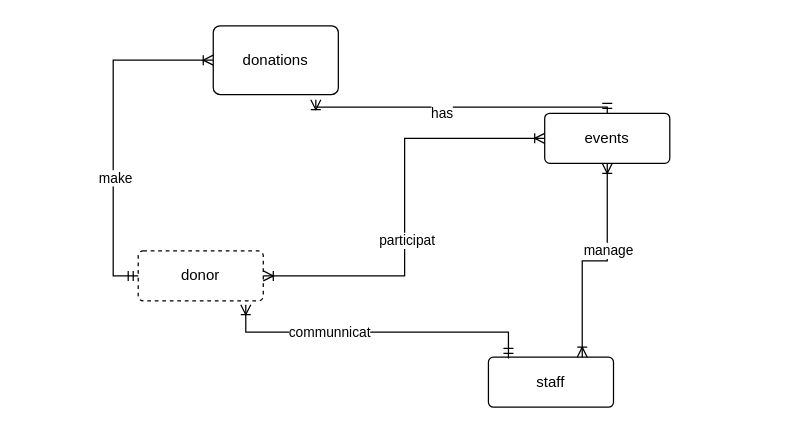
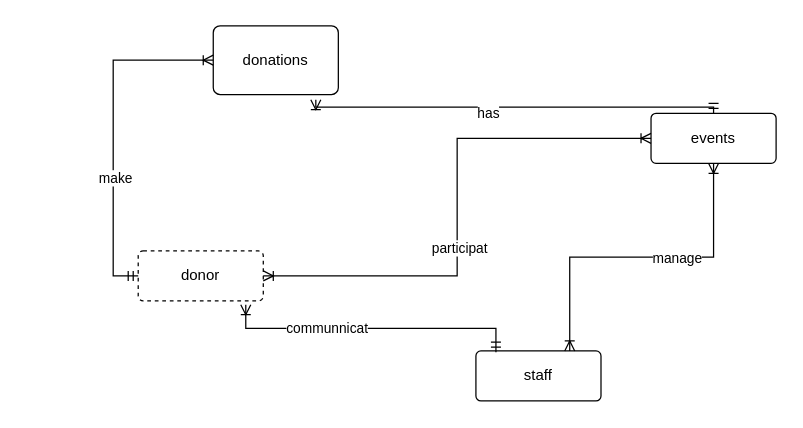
- <mxCell id="4" value="events" style="rounded=1;arcSize=10;whiteSpace=wrap;html=1;align=center;" parent="1" vertex="1"><mxGeometry x="435" y="90" width="100" height="40" as="geometry" /></mxCell>
+ <mxCell id="4" value="events" style="rounded=1;arcSize=10;whiteSpace=wrap;html=1;align=center;" parent="1" vertex="1"><mxGeometry x="520" y="90" width="100" height="40" as="geometry" /></mxCell>
- <mxCell id="9" value="staff" style="rounded=1;arcSize=10;whiteSpace=wrap;html=1;align=center;" parent="1" vertex="1"><mxGeometry x="390" y="285" width="100" height="40" as="geometry" /></mxCell>
+ <mxCell id="9" value="staff" style="rounded=1;arcSize=10;whiteSpace=wrap;html=1;align=center;" parent="1" vertex="1"><mxGeometry x="380" y="280" width="100" height="40" as="geometry" /></mxCell>
